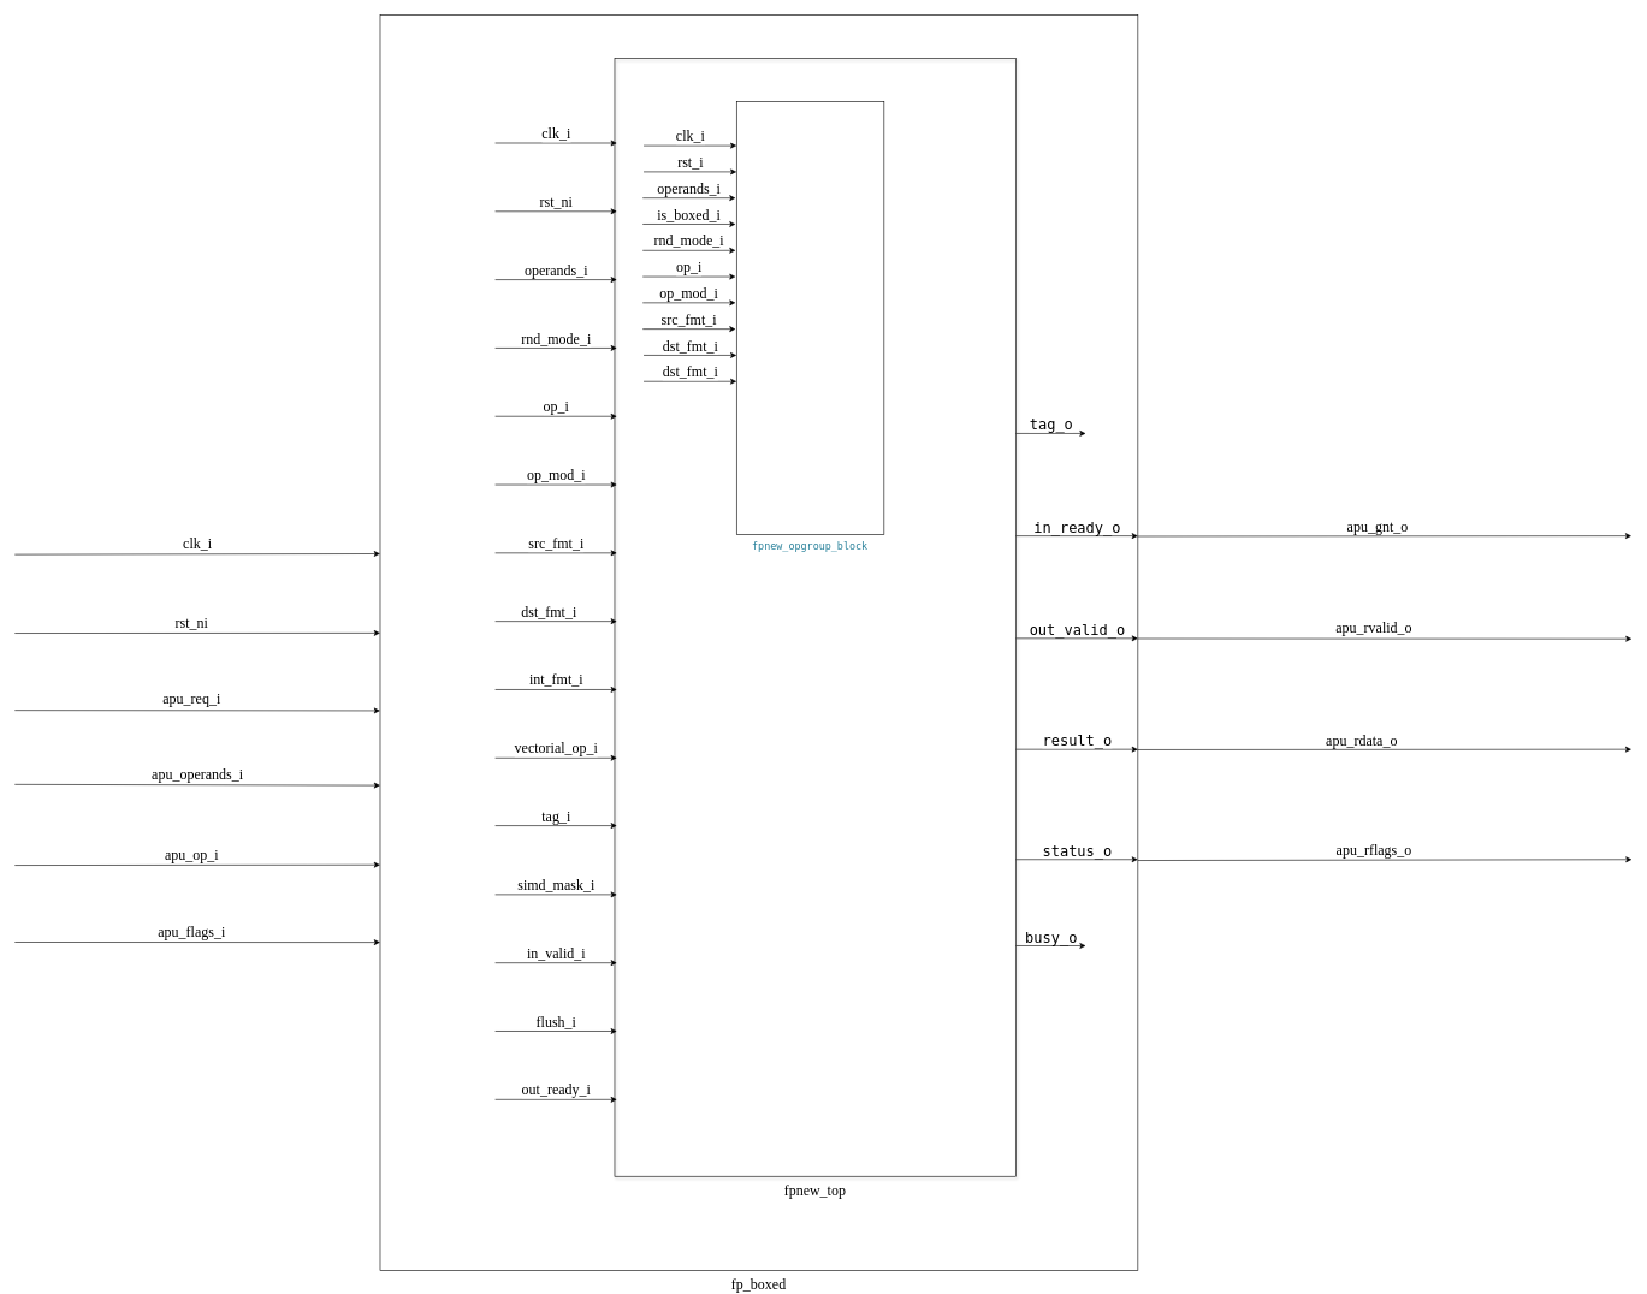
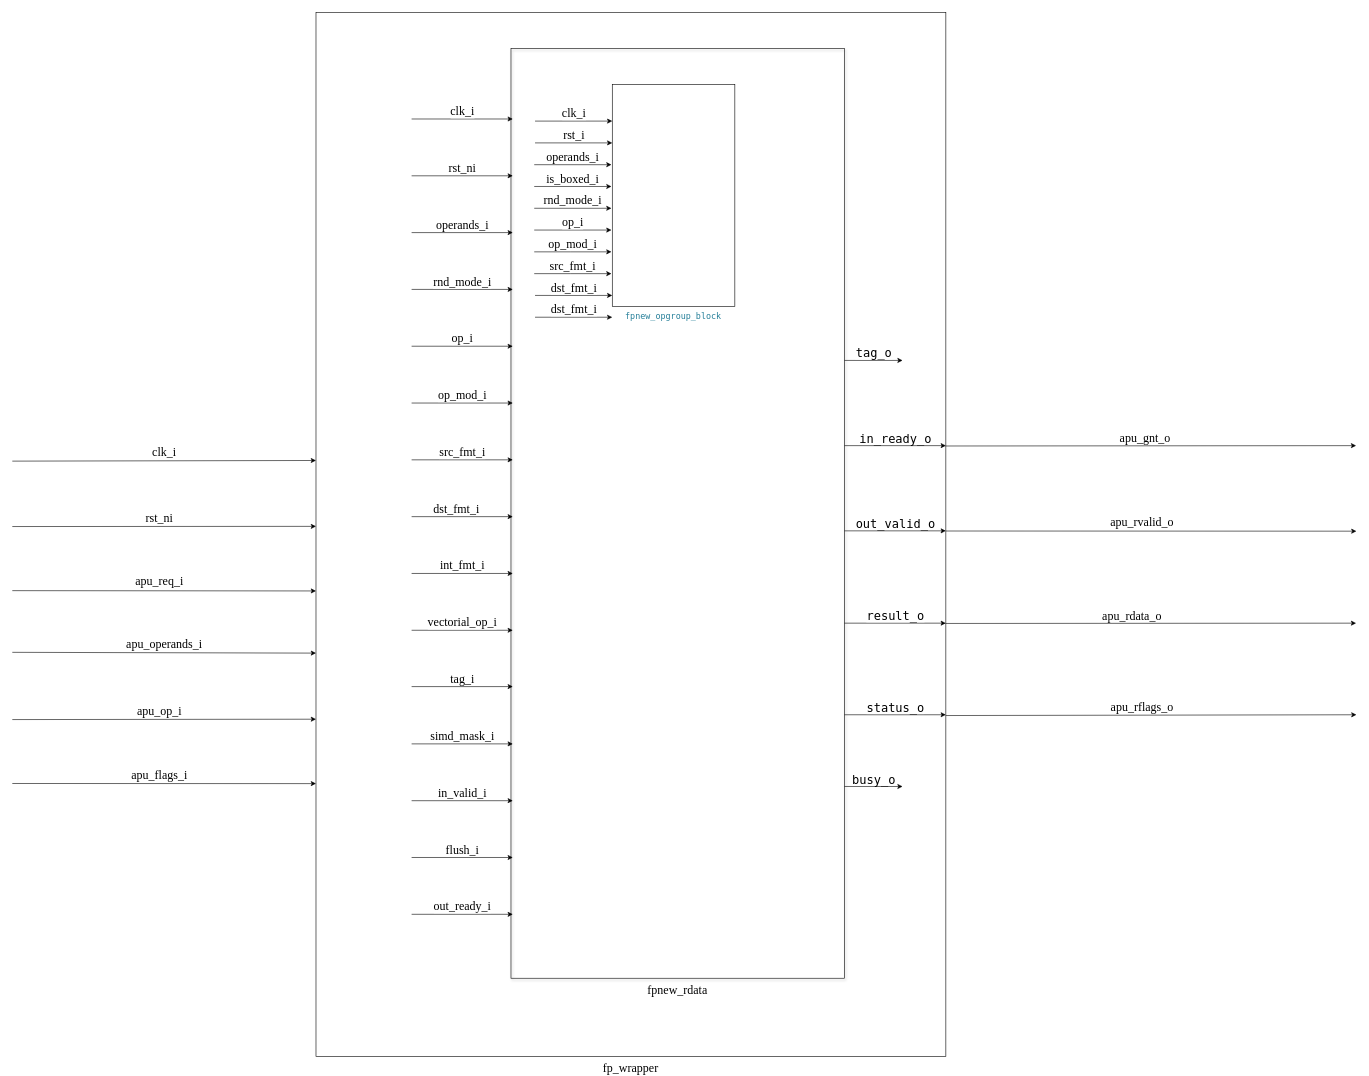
- <mxCell id="81" value="&lt;div style=&quot;color: #000000;background-color: #ffffff;font-family: 'Droid Sans Mono', 'monospace', monospace;font-weight: normal;font-size: 14px;line-height: 19px;white-space: pre;&quot;&gt;&lt;div&gt;&lt;span style=&quot;color: #267f99;&quot;&gt;fpnew_opgroup_block&lt;/span&gt;&lt;/div&gt;&lt;/div&gt;" style="rounded=0;whiteSpace=wrap;html=1;direction=south;fillColor=none;verticalAlign=top;labelPosition=center;verticalLabelPosition=bottom;align=center;" parent="2" vertex="1"><mxGeometry x="1000.1" y="120" width="204.32" height="600" as="geometry" /></mxCell>
+ <mxCell id="81" value="&lt;div style=&quot;color: #000000;background-color: #ffffff;font-family: 'Droid Sans Mono', 'monospace', monospace;font-weight: normal;font-size: 14px;line-height: 19px;white-space: pre;&quot;&gt;&lt;div&gt;&lt;span style=&quot;color: #267f99;&quot;&gt;fpnew_opgroup_block&lt;/span&gt;&lt;/div&gt;&lt;/div&gt;" style="rounded=0;whiteSpace=wrap;html=1;direction=south;fillColor=none;verticalAlign=top;labelPosition=center;verticalLabelPosition=bottom;align=center;" parent="2" vertex="1"><mxGeometry x="1000.1" y="120" width="204.32" height="370" as="geometry" /></mxCell>
- <mxCell id="48" value="fpnew_top" style="rounded=0;whiteSpace=wrap;direction=south;verticalAlign=top;labelPosition=center;verticalLabelPosition=bottom;align=center;glass=0;shadow=1;treeMoving=1;absoluteArcSize=1;points=[[0,0,0,0,0],[0,0.25,0,0,0],[0,0.5,0,0,0],[0,0.75,0,0,0],[0,1,0,0,0],[0.25,0,0,0,0],[0.25,1,0,0,0],[0.5,0,0,0,0],[0.5,1,0,0,0],[0.75,0,0,0,0],[0.75,1,0,0,0],[1,0,0,0,0],[1,0.25,0,0,0],[1,0.5,0,0,0],[1,0.75,0,0,0],[1,1,0,0,0]];fillColor=none;allowArrows=0;collapsible=1;container=1;connectable=1;fontColor=#000000;fontSize=20;html=1;labelBorderColor=none;textShadow=0;fontFamily=Times New Roman;" parent="2" vertex="1"><mxGeometry x="831.26" y="60" width="555.97" height="1549.8" as="geometry"><mxRectangle x="773" y="90" width="130" height="40" as="alternateBounds" /></mxGeometry></mxCell>
+ <mxCell id="48" value="fpnew_rdata" style="rounded=0;whiteSpace=wrap;direction=south;verticalAlign=top;labelPosition=center;verticalLabelPosition=bottom;align=center;glass=0;shadow=1;treeMoving=1;absoluteArcSize=1;points=[[0,0,0,0,0],[0,0.25,0,0,0],[0,0.5,0,0,0],[0,0.75,0,0,0],[0,1,0,0,0],[0.25,0,0,0,0],[0.25,1,0,0,0],[0.5,0,0,0,0],[0.5,1,0,0,0],[0.75,0,0,0,0],[0.75,1,0,0,0],[1,0,0,0,0],[1,0.25,0,0,0],[1,0.5,0,0,0],[1,0.75,0,0,0],[1,1,0,0,0]];fillColor=none;allowArrows=0;collapsible=1;container=1;connectable=1;fontColor=#000000;fontSize=20;html=1;labelBorderColor=none;textShadow=0;fontFamily=Times New Roman;" parent="2" vertex="1"><mxGeometry x="831.26" y="60" width="555.97" height="1549.8" as="geometry"><mxRectangle x="773" y="90" width="130" height="40" as="alternateBounds" /></mxGeometry></mxCell>
- <mxCell id="3" value="fp_boxed" style="rounded=0;direction=south;verticalAlign=top;labelPosition=center;verticalLabelPosition=bottom;align=center;fillColor=none;strokeColor=#000000;fontSize=20;labelBorderColor=none;labelBackgroundColor=none;fontFamily=Times New Roman;textShadow=0;whiteSpace=wrap;fontColor=#000000;html=1;" parent="2" vertex="1"><mxGeometry x="506.229" width="1049.931" height="1740" as="geometry" /></mxCell>
+ <mxCell id="3" value="fp_wrapper" style="rounded=0;direction=south;verticalAlign=top;labelPosition=center;verticalLabelPosition=bottom;align=center;fillColor=none;strokeColor=#000000;fontSize=20;labelBorderColor=none;labelBackgroundColor=none;fontFamily=Times New Roman;textShadow=0;whiteSpace=wrap;fontColor=#000000;html=1;" parent="2" vertex="1"><mxGeometry x="506.229" width="1049.931" height="1740" as="geometry" /></mxCell>
